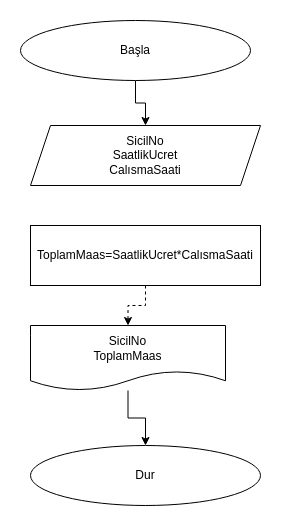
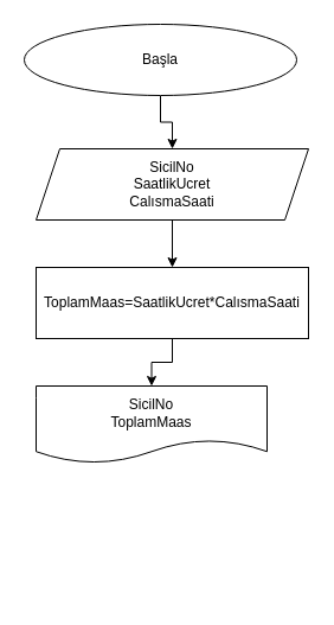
+ <mxCell id="4" value="" style="edgeStyle=orthogonalEdgeStyle;rounded=0;orthogonalLoop=1;jettySize=auto;html=1;" edge="1" parent="1" source="5" target="7"><mxGeometry relative="1" as="geometry" /></mxCell>
- <mxCell id="6" value="" style="edgeStyle=orthogonalEdgeStyle;rounded=0;orthogonalLoop=1;jettySize=auto;html=1;dashed=1;" edge="1" parent="1" source="7" target="9"><mxGeometry relative="1" as="geometry" /></mxCell>
+ <mxCell id="6" value="" style="edgeStyle=orthogonalEdgeStyle;rounded=0;orthogonalLoop=1;jettySize=auto;html=1;" edge="1" parent="1" source="7" target="9"><mxGeometry relative="1" as="geometry" /></mxCell>
- <mxCell id="8" value="" style="edgeStyle=orthogonalEdgeStyle;rounded=0;orthogonalLoop=1;jettySize=auto;html=1;" edge="1" parent="1" source="9" target="10"><mxGeometry relative="1" as="geometry" /></mxCell>
- <mxCell id="10" value="Dur" style="ellipse;whiteSpace=wrap;html=1;" vertex="1" parent="1"><mxGeometry x="30" y="445" width="230" height="60" as="geometry" /></mxCell>
